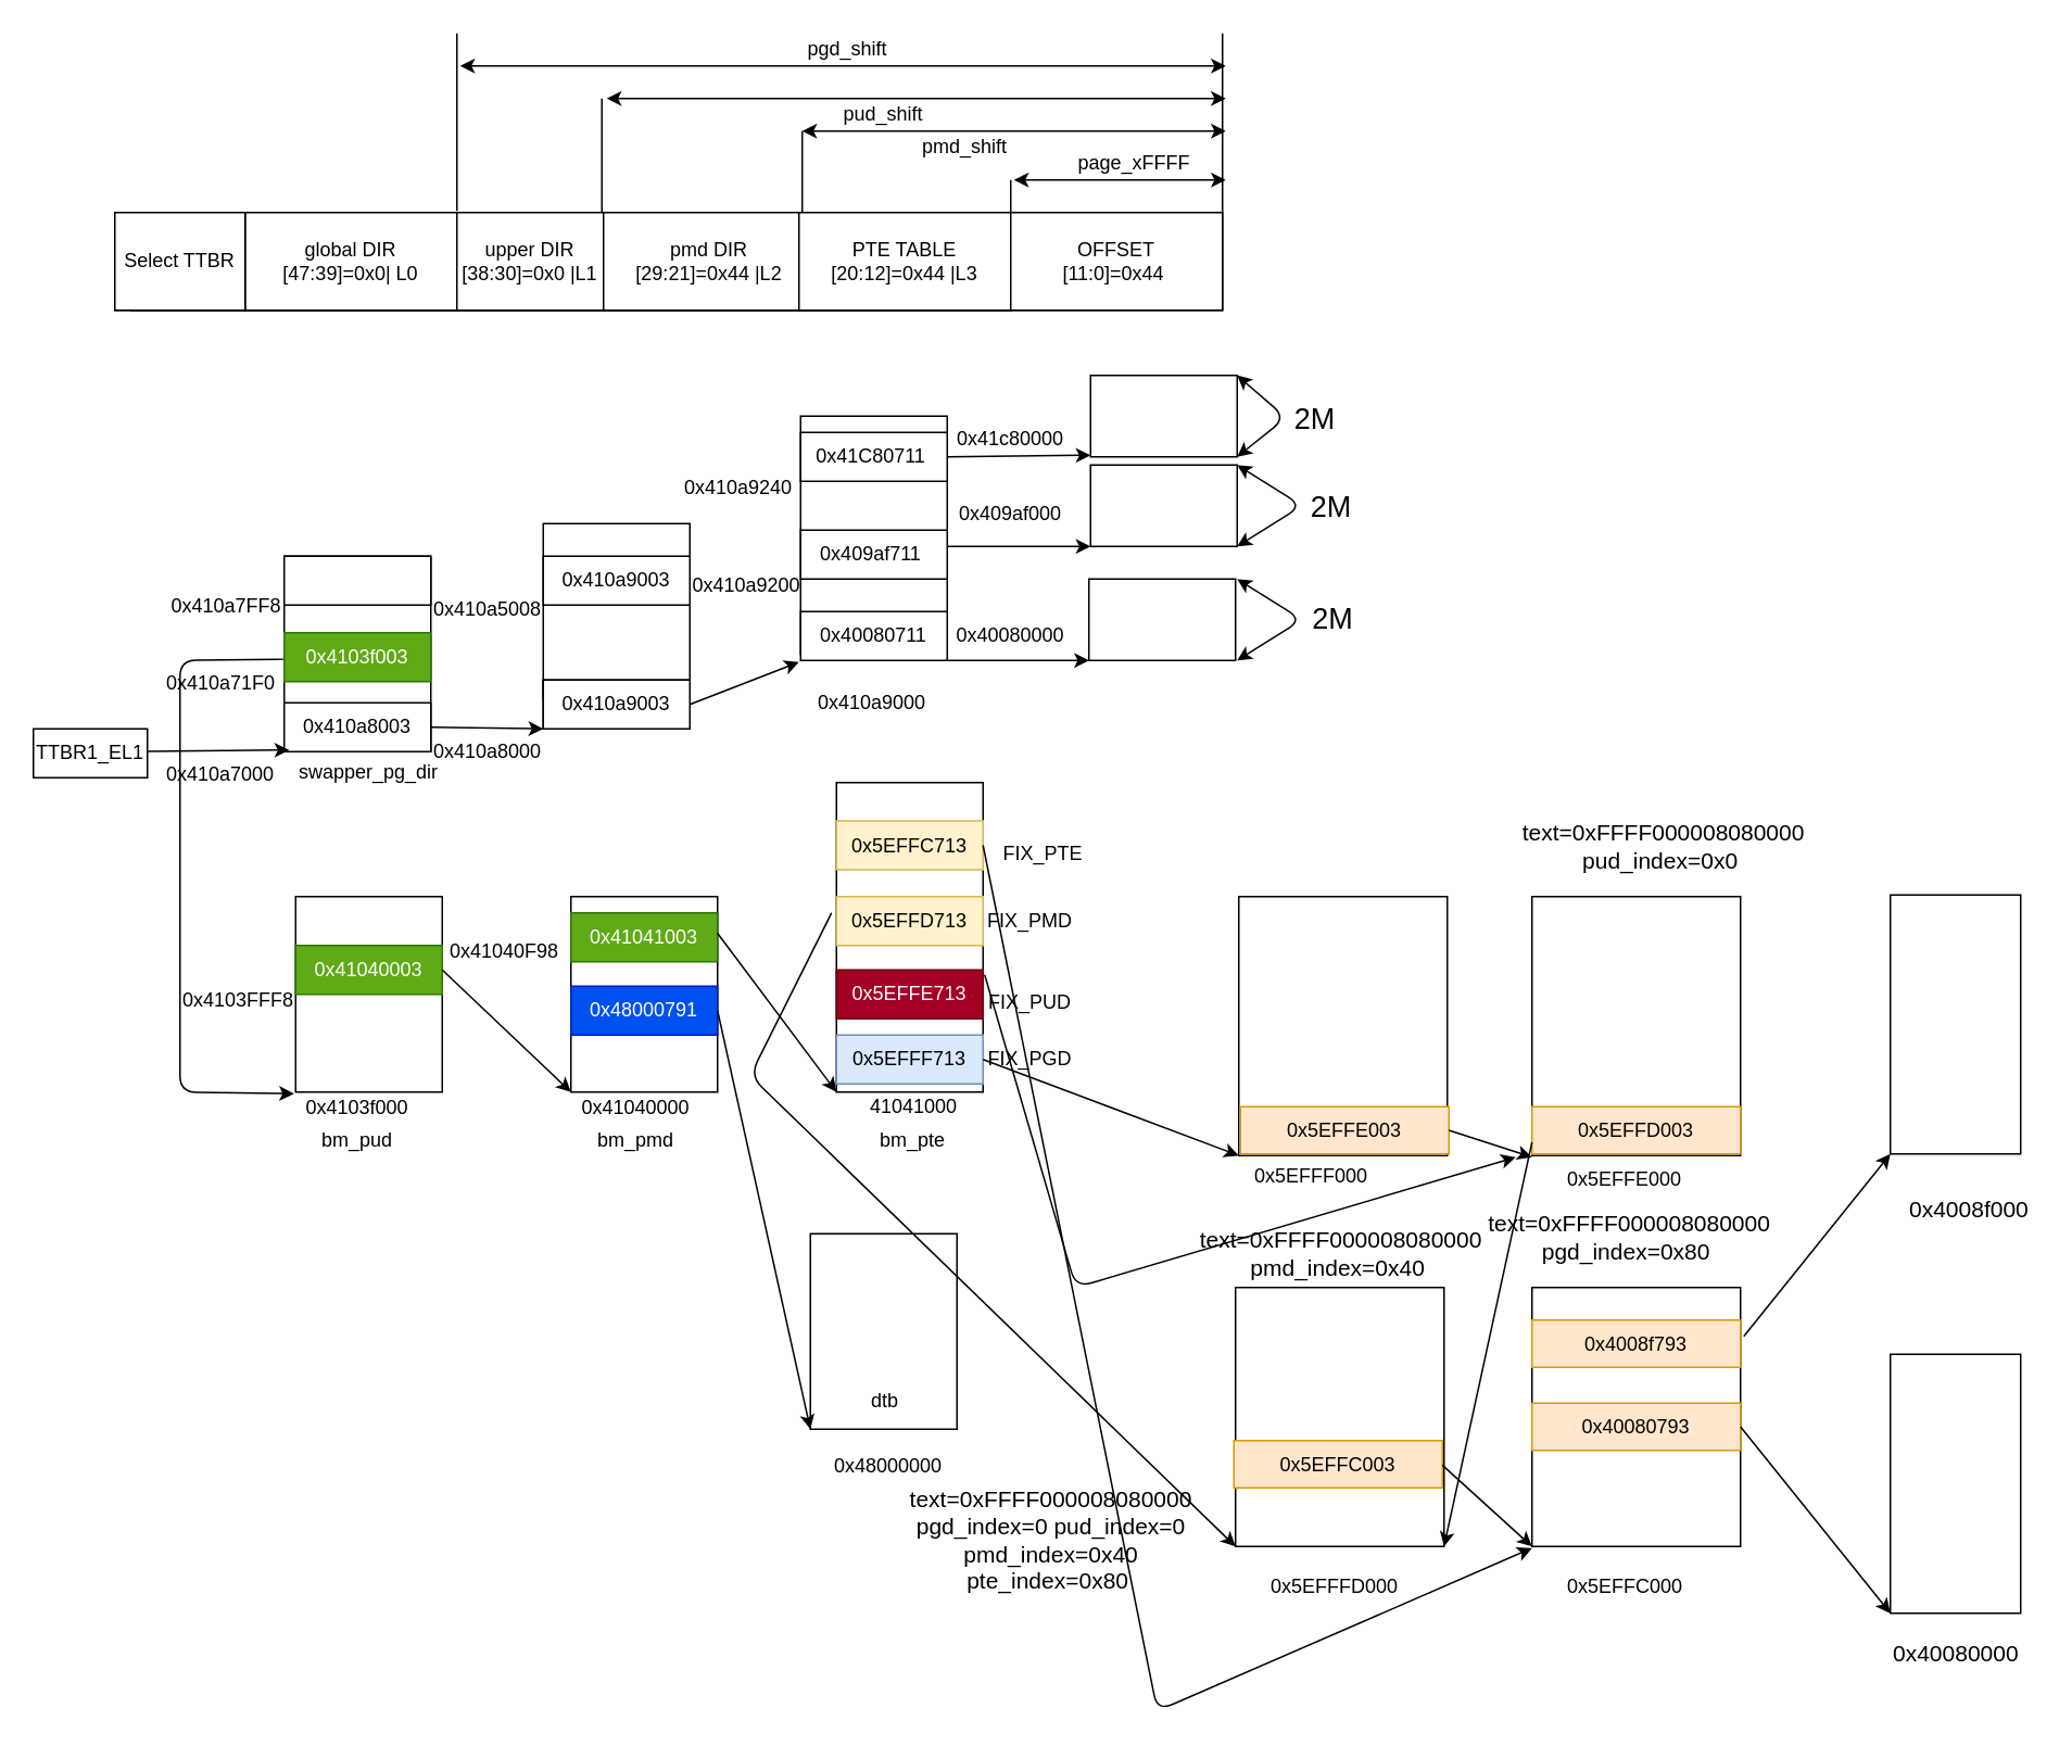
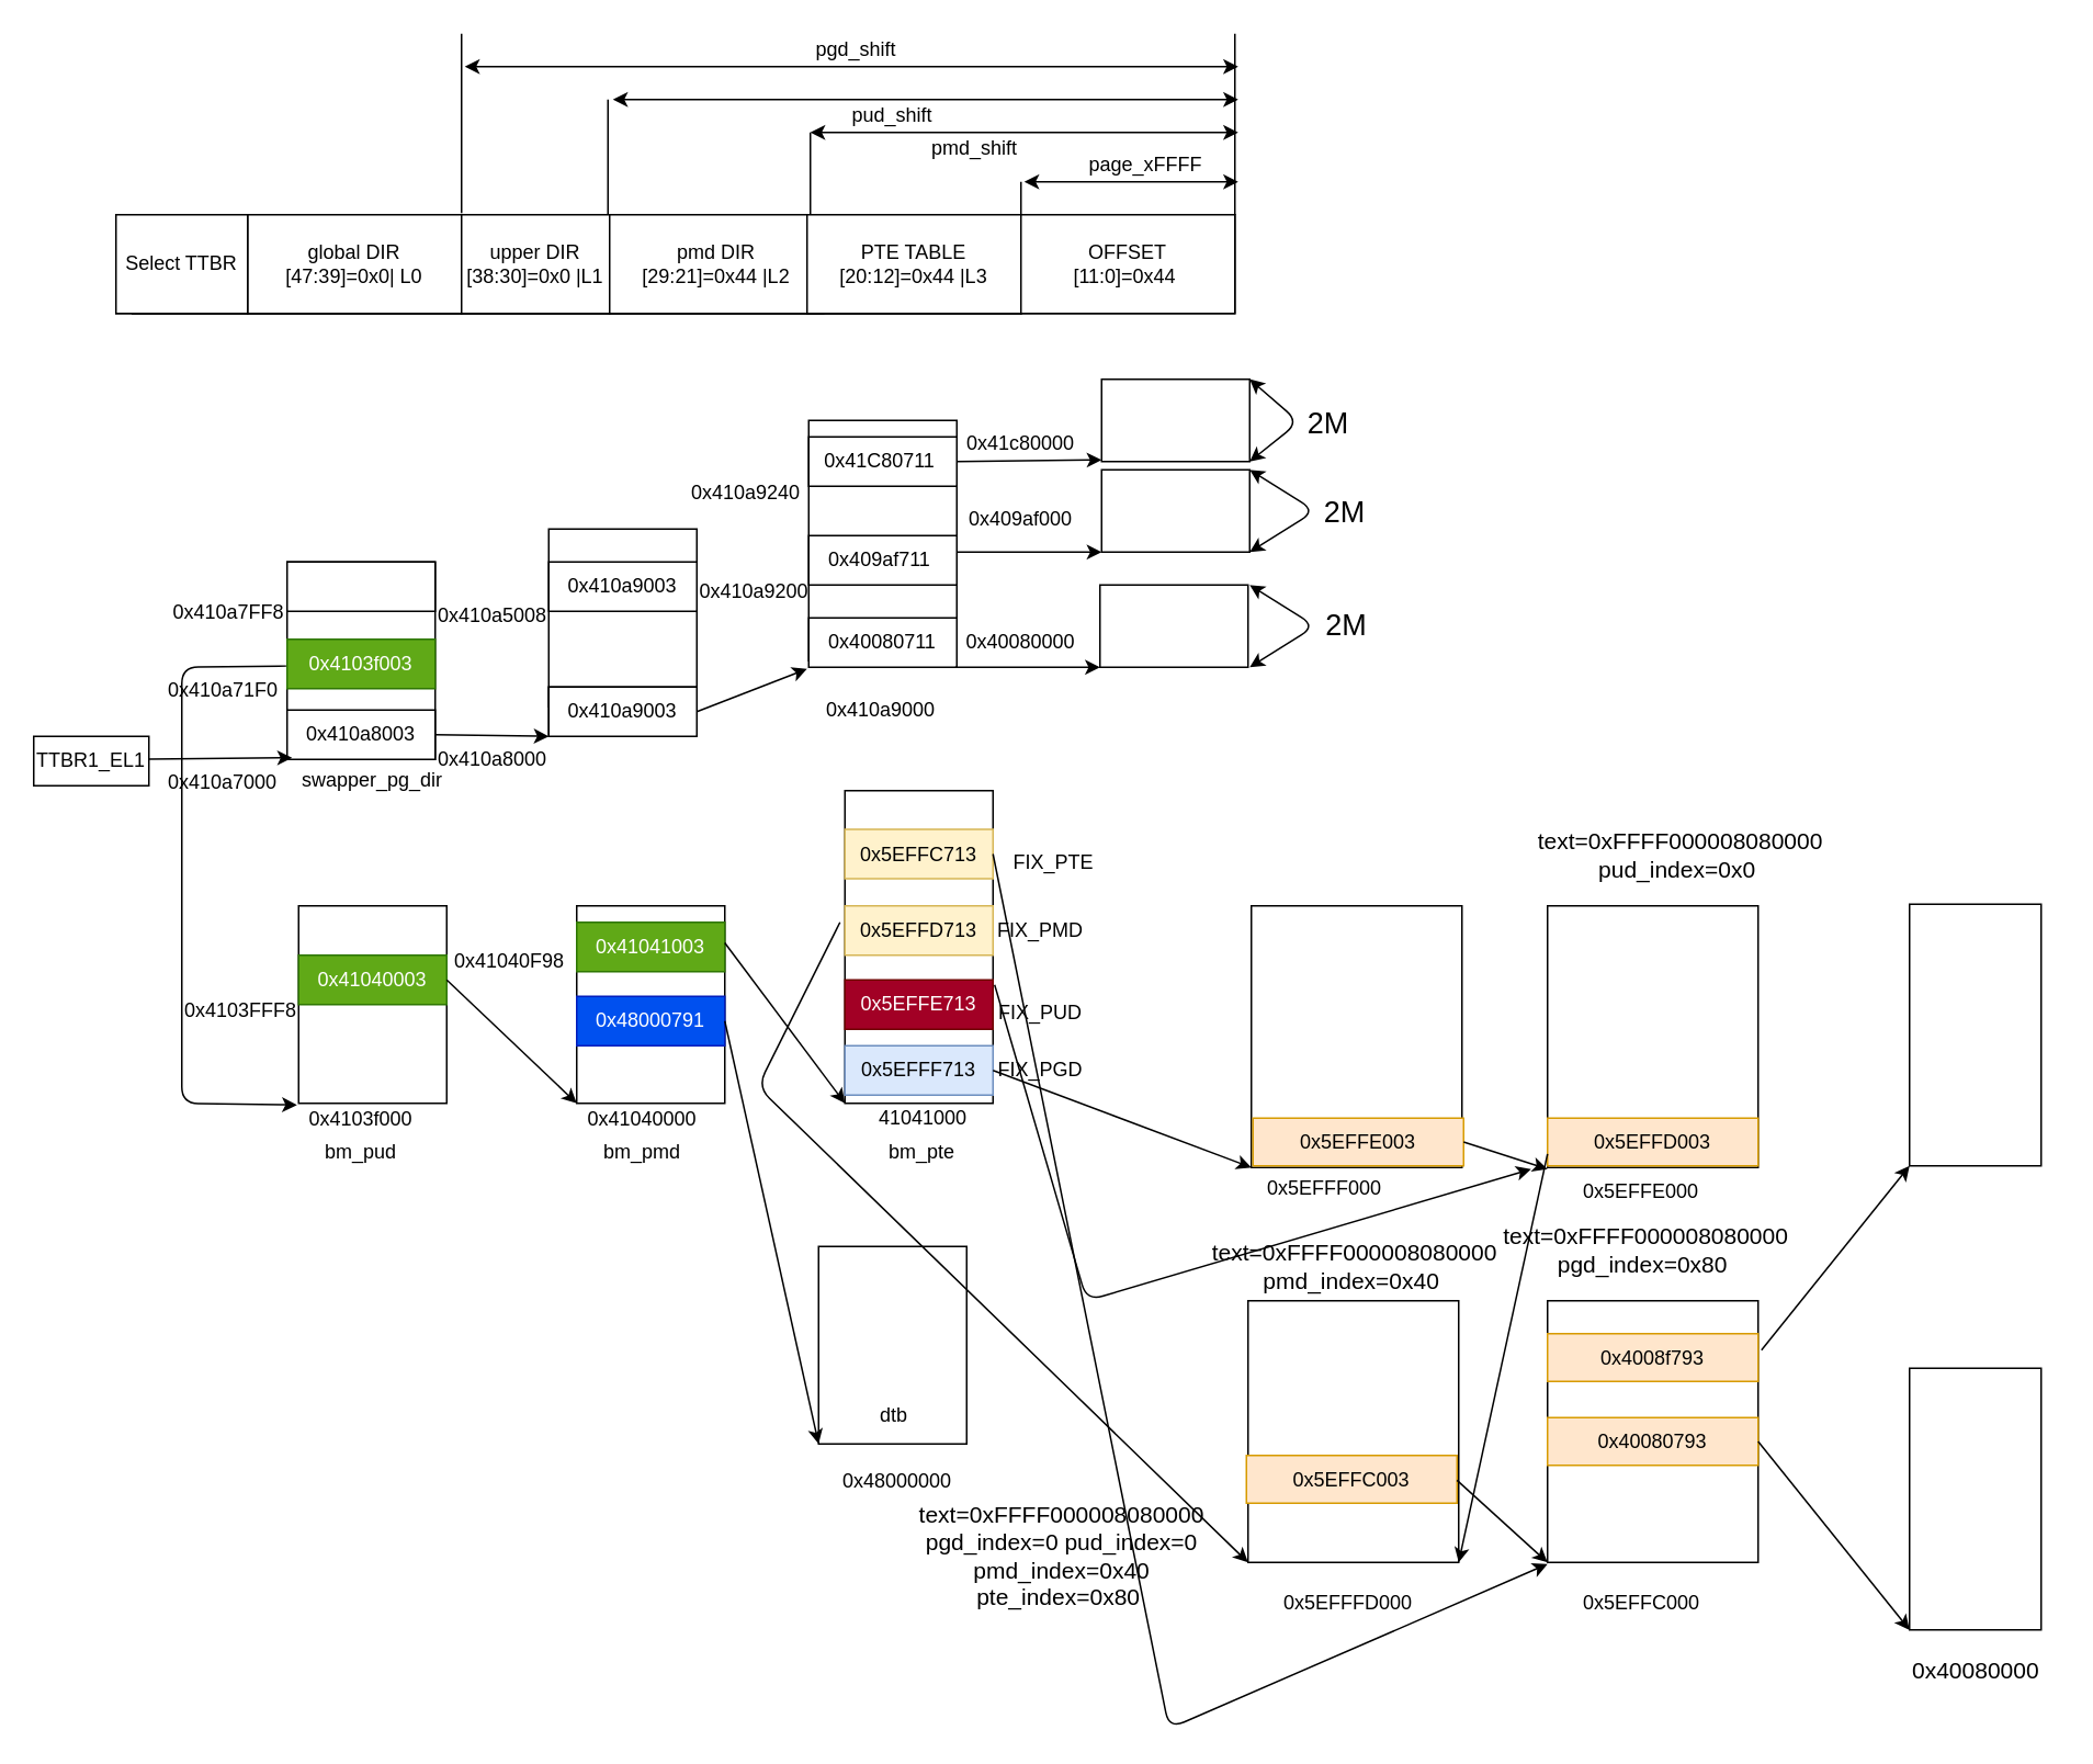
- <mxCell id="127" value="&lt;font style=&quot;font-size: 14px&quot;&gt;0x4008f000&lt;/font&gt;" style="text;whiteSpace=wrap;html=1;" vertex="1" parent="1"><mxGeometry x="1170" y="727" width="80" height="30" as="geometry" /></mxCell>
